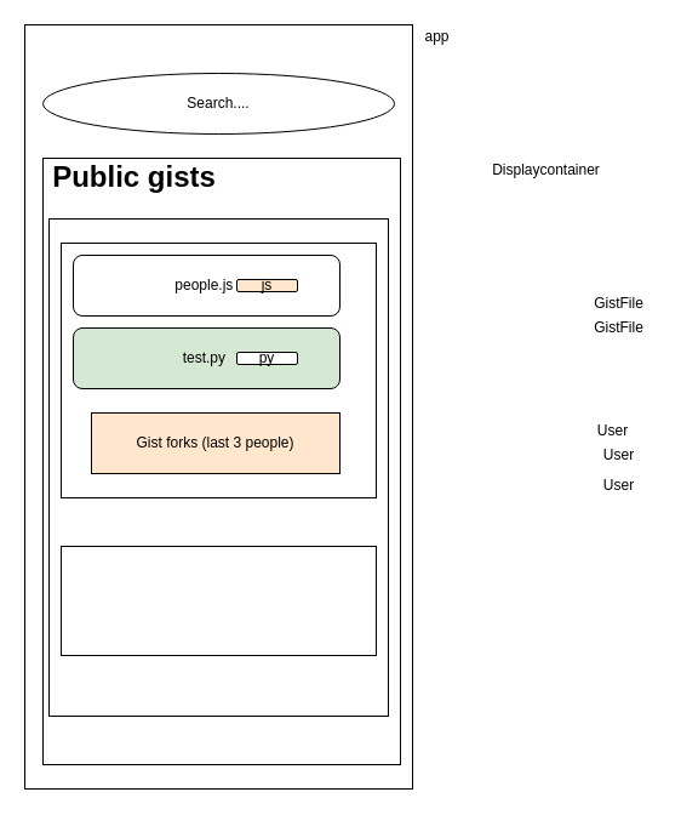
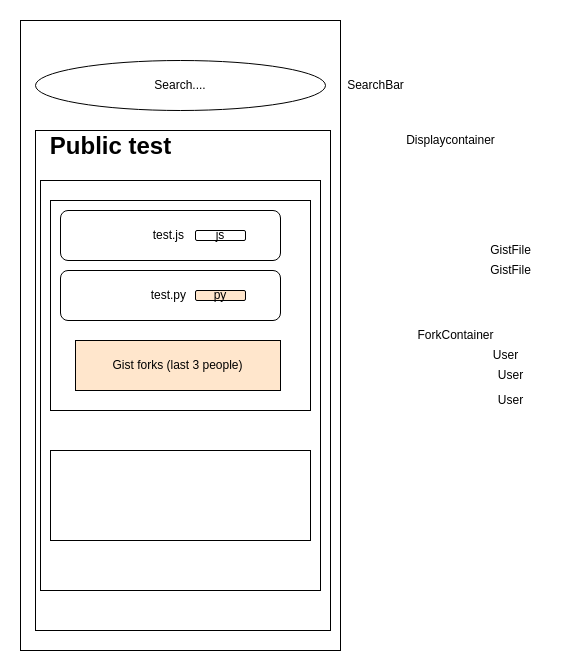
- <mxCell id="3" value="app" style="text;html=1;align=center;verticalAlign=middle;resizable=0;points=[];autosize=1;strokeColor=none;fillColor=none;" parent="1" vertex="1"><mxGeometry x="340" y="20" width="40" height="20" as="geometry" /></mxCell>
+ <mxCell id="5" value="SearchBar" style="text;html=1;align=center;verticalAlign=middle;resizable=0;points=[];autosize=1;strokeColor=none;fillColor=none;" parent="1" vertex="1"><mxGeometry x="340" y="75" width="70" height="20" as="geometry" /></mxCell>
- <mxCell id="8" value="&lt;h1 style=&quot;font-family: , &amp;#34;blinkmacsystemfont&amp;#34; , &amp;#34;segoe ui&amp;#34; , &amp;#34;roboto&amp;#34; , &amp;#34;oxygen&amp;#34; , &amp;#34;ubuntu&amp;#34; , &amp;#34;cantarell&amp;#34; , &amp;#34;fira sans&amp;#34; , &amp;#34;droid sans&amp;#34; , &amp;#34;helvetica neue&amp;#34; , sans-serif&quot;&gt;&lt;font style=&quot;font-size: 24px&quot;&gt;Public gists&lt;/font&gt;&lt;/h1&gt;&lt;div style=&quot;font-size: 24px&quot;&gt;&lt;br&gt;&lt;/div&gt;&lt;div style=&quot;font-family: , &amp;#34;blinkmacsystemfont&amp;#34; , &amp;#34;segoe ui&amp;#34; , &amp;#34;roboto&amp;#34; , &amp;#34;oxygen&amp;#34; , &amp;#34;ubuntu&amp;#34; , &amp;#34;cantarell&amp;#34; , &amp;#34;fira sans&amp;#34; , &amp;#34;droid sans&amp;#34; , &amp;#34;helvetica neue&amp;#34; , sans-serif ; font-size: medium&quot;&gt;&lt;div&gt;&lt;/div&gt;&lt;/div&gt;" style="text;html=1;align=center;verticalAlign=middle;resizable=0;points=[];autosize=1;strokeColor=none;fillColor=none;" parent="1" vertex="1"><mxGeometry x="35" y="130" width="150" height="60" as="geometry" /></mxCell>
+ <mxCell id="8" value="&lt;h1 style=&quot;font-family: , &amp;#34;blinkmacsystemfont&amp;#34; , &amp;#34;segoe ui&amp;#34; , &amp;#34;roboto&amp;#34; , &amp;#34;oxygen&amp;#34; , &amp;#34;ubuntu&amp;#34; , &amp;#34;cantarell&amp;#34; , &amp;#34;fira sans&amp;#34; , &amp;#34;droid sans&amp;#34; , &amp;#34;helvetica neue&amp;#34; , sans-serif&quot;&gt;&lt;font style=&quot;font-size: 24px&quot;&gt;Public test&lt;/font&gt;&lt;/h1&gt;&lt;div style=&quot;font-size: 24px&quot;&gt;&lt;br&gt;&lt;/div&gt;&lt;div style=&quot;font-family: , &amp;#34;blinkmacsystemfont&amp;#34; , &amp;#34;segoe ui&amp;#34; , &amp;#34;roboto&amp;#34; , &amp;#34;oxygen&amp;#34; , &amp;#34;ubuntu&amp;#34; , &amp;#34;cantarell&amp;#34; , &amp;#34;fira sans&amp;#34; , &amp;#34;droid sans&amp;#34; , &amp;#34;helvetica neue&amp;#34; , sans-serif ; font-size: medium&quot;&gt;&lt;div&gt;&lt;/div&gt;&lt;/div&gt;" style="text;html=1;align=center;verticalAlign=middle;resizable=0;points=[];autosize=1;strokeColor=none;fillColor=none;" parent="1" vertex="1"><mxGeometry x="35" y="130" width="150" height="60" as="geometry" /></mxCell>
- <mxCell id="12" value="people.js&amp;nbsp;" style="rounded=1;whiteSpace=wrap;html=1;" parent="1" vertex="1"><mxGeometry x="60" y="210" width="220" height="50" as="geometry" /></mxCell>
+ <mxCell id="12" value="test.js&amp;nbsp;" style="rounded=1;whiteSpace=wrap;html=1;" parent="1" vertex="1"><mxGeometry x="60" y="210" width="220" height="50" as="geometry" /></mxCell>
- <mxCell id="13" value="js" style="rounded=1;whiteSpace=wrap;html=1;fillColor=#ffe6cc;" parent="1" vertex="1"><mxGeometry x="195" y="230" width="50" height="10" as="geometry" /></mxCell>
+ <mxCell id="13" value="js" style="rounded=1;whiteSpace=wrap;html=1;" parent="1" vertex="1"><mxGeometry x="195" y="230" width="50" height="10" as="geometry" /></mxCell>
- <mxCell id="14" value="test.py&amp;nbsp;" style="rounded=1;whiteSpace=wrap;html=1;fillColor=#d5e8d4;" parent="1" vertex="1"><mxGeometry x="60" y="270" width="220" height="50" as="geometry" /></mxCell>
+ <mxCell id="14" value="test.py&amp;nbsp;" style="rounded=1;whiteSpace=wrap;html=1;" parent="1" vertex="1"><mxGeometry x="60" y="270" width="220" height="50" as="geometry" /></mxCell>
- <mxCell id="15" value="py" style="rounded=1;whiteSpace=wrap;html=1;" parent="1" vertex="1"><mxGeometry x="195" y="290" width="50" height="10" as="geometry" /></mxCell>
+ <mxCell id="15" value="py" style="rounded=1;whiteSpace=wrap;html=1;fillColor=#ffe6cc;" parent="1" vertex="1"><mxGeometry x="195" y="290" width="50" height="10" as="geometry" /></mxCell>
+ <mxCell id="18" value="ForkContainer" style="text;html=1;align=center;verticalAlign=middle;resizable=0;points=[];autosize=1;strokeColor=none;fillColor=none;" parent="1" vertex="1"><mxGeometry x="410" y="325" width="90" height="20" as="geometry" /></mxCell>
